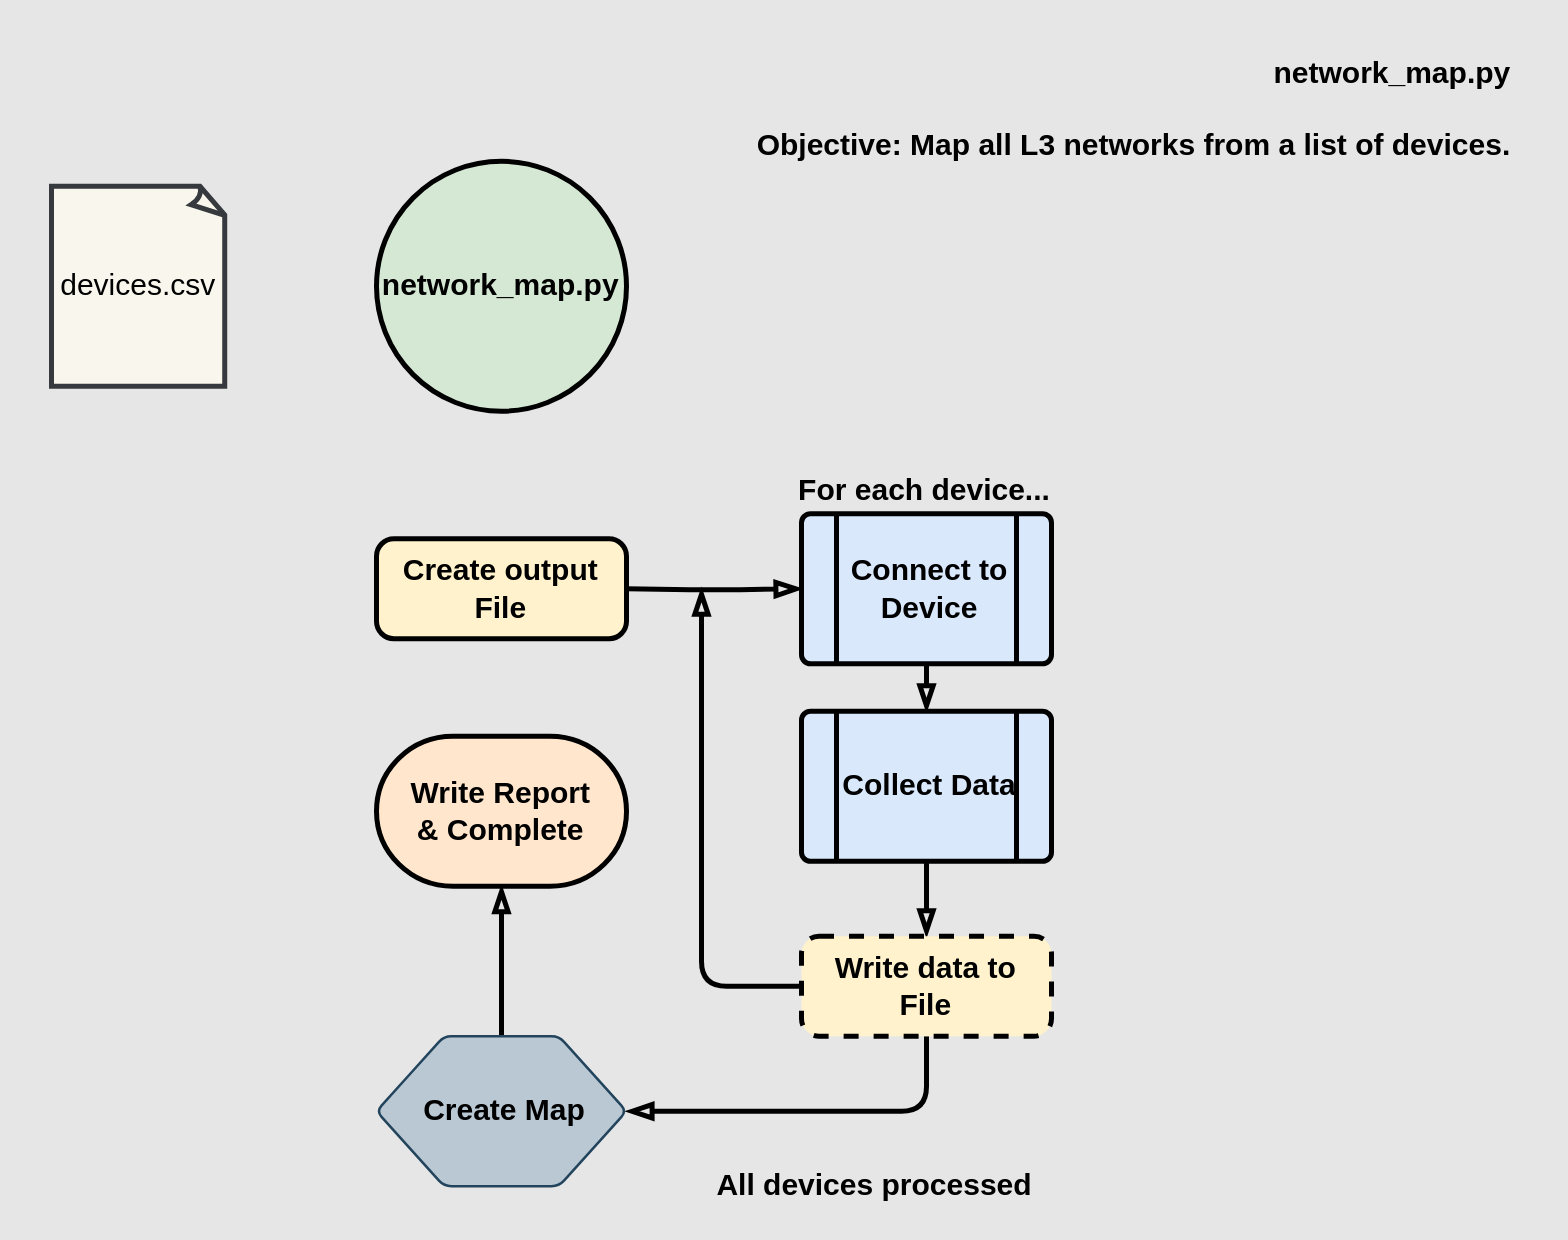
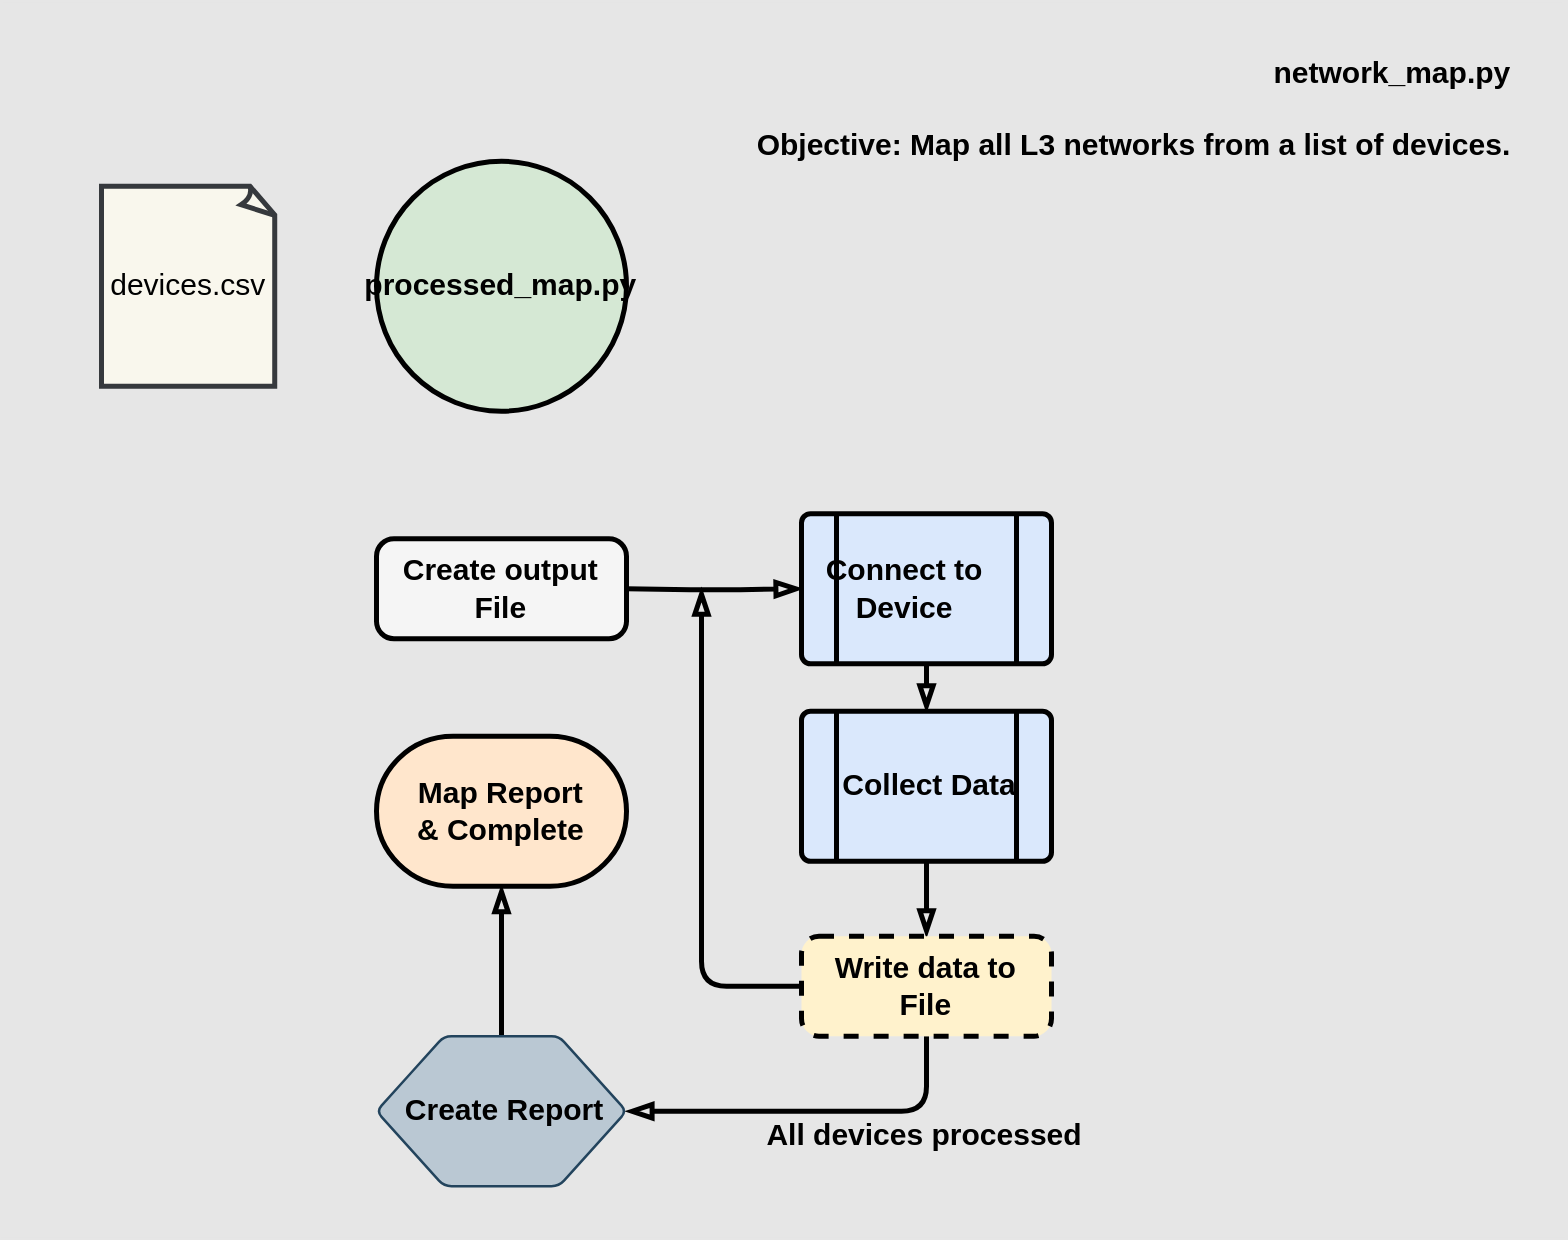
- <mxCell id="4" value="devices.csv" style="whiteSpace=wrap;html=1;shape=mxgraph.basic.document;rounded=1;fillColor=#f9f7ed;strokeColor=#36393d;strokeWidth=2;" vertex="1" parent="1"><mxGeometry x="20" y="74" width="70" height="80" as="geometry" /></mxCell>
+ <mxCell id="4" value="devices.csv" style="whiteSpace=wrap;html=1;shape=mxgraph.basic.document;rounded=1;fillColor=#f9f7ed;strokeColor=#36393d;strokeWidth=2;" vertex="1" parent="1"><mxGeometry x="40" y="74" width="70" height="80" as="geometry" /></mxCell>
- <mxCell id="15" value="network_map.py" style="strokeWidth=2;html=1;shape=mxgraph.flowchart.start_2;whiteSpace=wrap;rounded=1;fontStyle=1;fillColor=#d5e8d4;" vertex="1" parent="1"><mxGeometry x="150" y="64" width="100" height="100" as="geometry" /></mxCell>
+ <mxCell id="15" value="processed_map.py" style="strokeWidth=2;html=1;shape=mxgraph.flowchart.start_2;whiteSpace=wrap;rounded=1;fontStyle=1;fillColor=#d5e8d4;" vertex="1" parent="1"><mxGeometry x="150" y="64" width="100" height="100" as="geometry" /></mxCell>
- <mxCell id="6" value="For each device..." style="text;html=1;align=center;verticalAlign=middle;resizable=0;points=[];autosize=1;rounded=1;fontStyle=1" vertex="1" parent="1"><mxGeometry x="313" y="187" width="111" height="18" as="geometry" /></mxCell>
- <mxCell id="14" value="Create output&lt;br&gt;File" style="whiteSpace=wrap;html=1;absoluteArcSize=1;arcSize=14;strokeWidth=2;rounded=1;fontStyle=1;fillColor=#fff2cc;" vertex="1" parent="1"><mxGeometry x="150" y="215" width="100" height="40" as="geometry" /></mxCell>
+ <mxCell id="14" value="Create output&lt;br&gt;File" style="whiteSpace=wrap;html=1;absoluteArcSize=1;arcSize=14;strokeWidth=2;rounded=1;fontStyle=1;fillColor=#f5f5f5;" vertex="1" parent="1"><mxGeometry x="150" y="215" width="100" height="40" as="geometry" /></mxCell>
- <mxCell id="16" value="&lt;div&gt;Connect to &lt;br&gt;&lt;/div&gt;&lt;div&gt;Device&lt;br&gt;&lt;/div&gt;" style="text;html=1;align=center;verticalAlign=middle;resizable=0;points=[];autosize=1;rounded=1;fontStyle=1" vertex="1" parent="1"><mxGeometry x="334" y="219" width="73" height="32" as="geometry" /></mxCell>
+ <mxCell id="16" value="&lt;div&gt;Connect to &lt;br&gt;&lt;/div&gt;&lt;div&gt;Device&lt;br&gt;&lt;/div&gt;" style="text;html=1;align=center;verticalAlign=middle;resizable=0;points=[];autosize=1;rounded=1;fontStyle=1" vertex="1" parent="1"><mxGeometry x="324" y="219" width="73" height="32" as="geometry" /></mxCell>
- <mxCell id="21" value="&lt;div&gt;Write Report&lt;/div&gt;&lt;div&gt;&amp;amp; Complete&lt;br&gt;&lt;/div&gt;" style="strokeWidth=2;html=1;shape=mxgraph.flowchart.terminator;whiteSpace=wrap;rounded=1;fontStyle=1;fillColor=#ffe6cc;" vertex="1" parent="1"><mxGeometry x="150" y="294" width="100" height="60" as="geometry" /></mxCell>
+ <mxCell id="21" value="&lt;div&gt;Map Report&lt;/div&gt;&lt;div&gt;&amp;amp; Complete&lt;br&gt;&lt;/div&gt;" style="strokeWidth=2;html=1;shape=mxgraph.flowchart.terminator;whiteSpace=wrap;rounded=1;fontStyle=1;fillColor=#ffe6cc;" vertex="1" parent="1"><mxGeometry x="150" y="294" width="100" height="60" as="geometry" /></mxCell>
- <mxCell id="20" value="Create Map" style="text;html=1;align=center;verticalAlign=middle;resizable=0;points=[];autosize=1;rounded=1;fontStyle=1" vertex="1" parent="1"><mxGeometry x="156" y="435" width="89" height="18" as="geometry" /></mxCell>
+ <mxCell id="20" value="Create Report" style="text;html=1;align=center;verticalAlign=middle;resizable=0;points=[];autosize=1;rounded=1;fontStyle=1" vertex="1" parent="1"><mxGeometry x="156" y="435" width="89" height="18" as="geometry" /></mxCell>
- <mxCell id="11" value="All devices processed" style="text;html=1;align=center;verticalAlign=middle;resizable=0;points=[];autosize=1;rounded=1;fontStyle=1" vertex="1" parent="1"><mxGeometry x="280.5" y="465" width="136" height="18" as="geometry" /></mxCell>
+ <mxCell id="11" value="All devices processed" style="text;html=1;align=center;verticalAlign=middle;resizable=0;points=[];autosize=1;rounded=1;fontStyle=1" vertex="1" parent="1"><mxGeometry x="300.5" y="445" width="136" height="18" as="geometry" /></mxCell>
